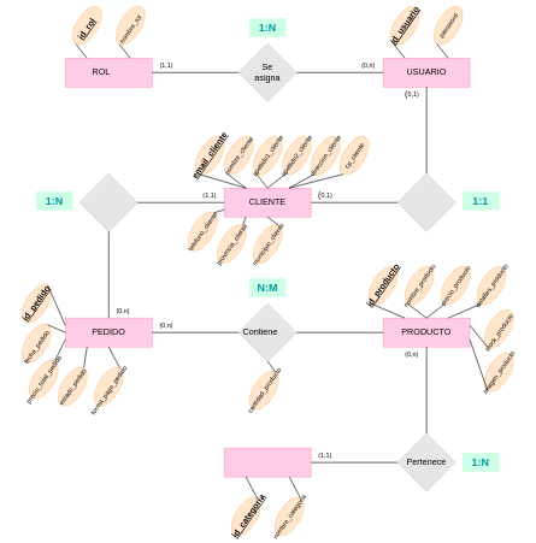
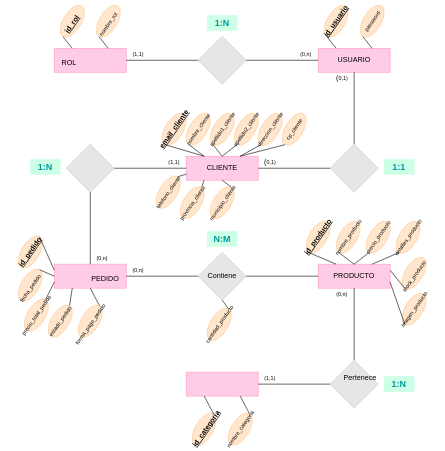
- <mxCell id="27" value="ROL" style="text;html=1;strokeColor=none;fillColor=none;align=center;verticalAlign=middle;whiteSpace=wrap;rounded=0;" parent="1" vertex="1"><mxGeometry x="120" y="90" width="40" height="20" as="geometry" /></mxCell>
+ <mxCell id="27" value="ROL" style="text;html=1;strokeColor=none;fillColor=none;align=center;verticalAlign=middle;whiteSpace=wrap;rounded=0;" parent="1" vertex="1"><mxGeometry x="95" y="95" width="40" height="20" as="geometry" /></mxCell>
- <mxCell id="28" value="Se asigna" style="text;html=1;strokeColor=none;fillColor=none;align=center;verticalAlign=middle;whiteSpace=wrap;rounded=0;" parent="1" vertex="1"><mxGeometry x="350" y="90" width="40" height="20" as="geometry" /></mxCell>
- <mxCell id="29" value="PEDIDO" style="text;html=1;strokeColor=none;fillColor=none;align=center;verticalAlign=middle;whiteSpace=wrap;rounded=0;" parent="1" vertex="1"><mxGeometry x="130" y="450" width="40" height="20" as="geometry" /></mxCell>
+ <mxCell id="29" value="PEDIDO" style="text;html=1;strokeColor=none;fillColor=none;align=center;verticalAlign=middle;whiteSpace=wrap;rounded=0;" parent="1" vertex="1"><mxGeometry x="155" y="455" width="40" height="20" as="geometry" /></mxCell>
- <mxCell id="24" value="Contiene" style="text;html=1;strokeColor=none;fillColor=none;align=center;verticalAlign=middle;whiteSpace=wrap;rounded=0;" parent="1" vertex="1"><mxGeometry x="340" y="450" width="40" height="20" as="geometry" /></mxCell>
+ <mxCell id="24" value="Contiene" style="text;html=1;strokeColor=none;fillColor=none;align=center;verticalAlign=middle;whiteSpace=wrap;rounded=0;" parent="1" vertex="1"><mxGeometry x="350" y="450" width="40" height="20" as="geometry" /></mxCell>
- <mxCell id="30" value="Pertenece" style="text;html=1;strokeColor=none;fillColor=none;align=center;verticalAlign=middle;whiteSpace=wrap;rounded=0;" parent="1" vertex="1"><mxGeometry x="570" y="630" width="40" height="20" as="geometry" /></mxCell>
+ <mxCell id="30" value="Pertenece" style="text;html=1;strokeColor=none;fillColor=none;align=center;verticalAlign=middle;whiteSpace=wrap;rounded=0;" parent="1" vertex="1"><mxGeometry x="580" y="620" width="40" height="20" as="geometry" /></mxCell>
